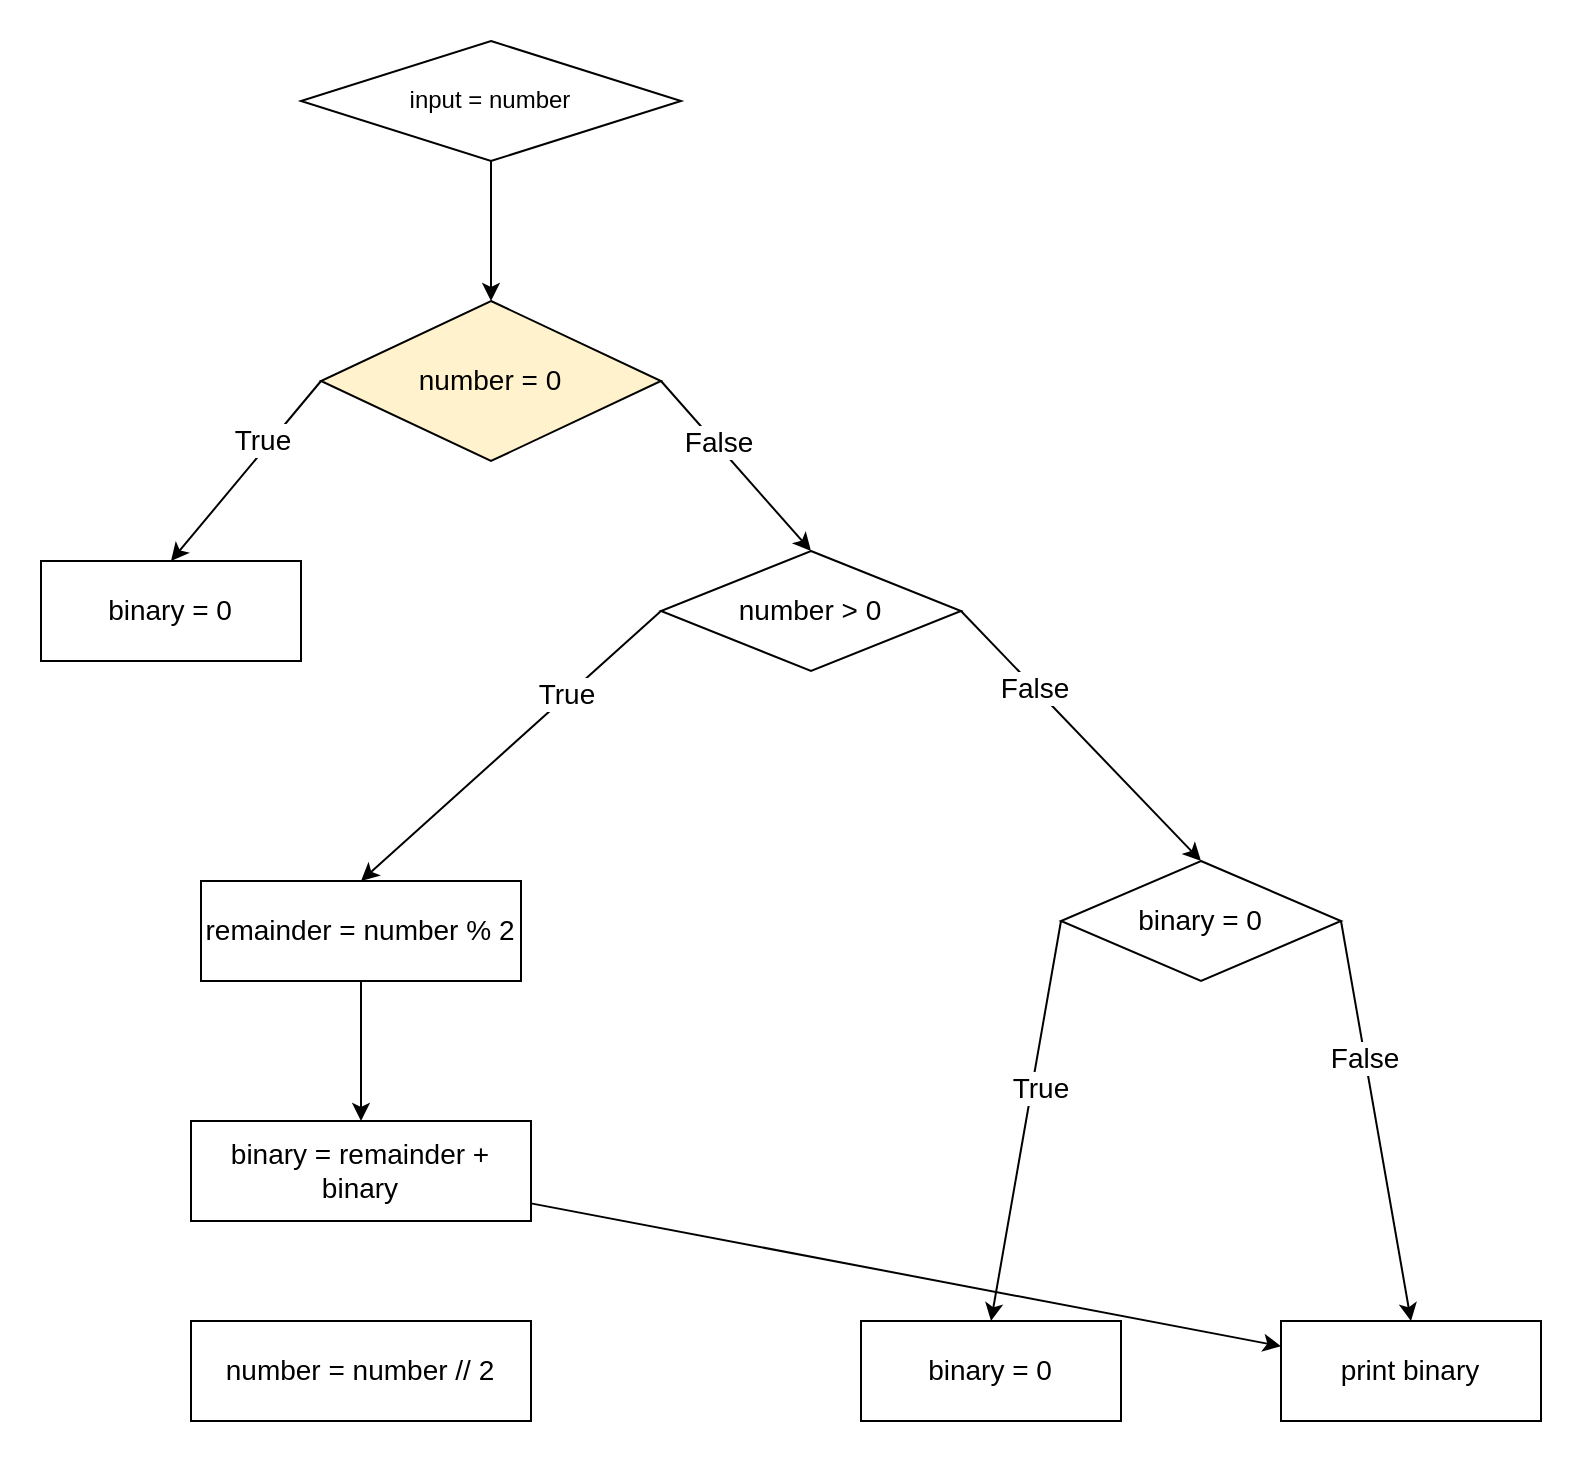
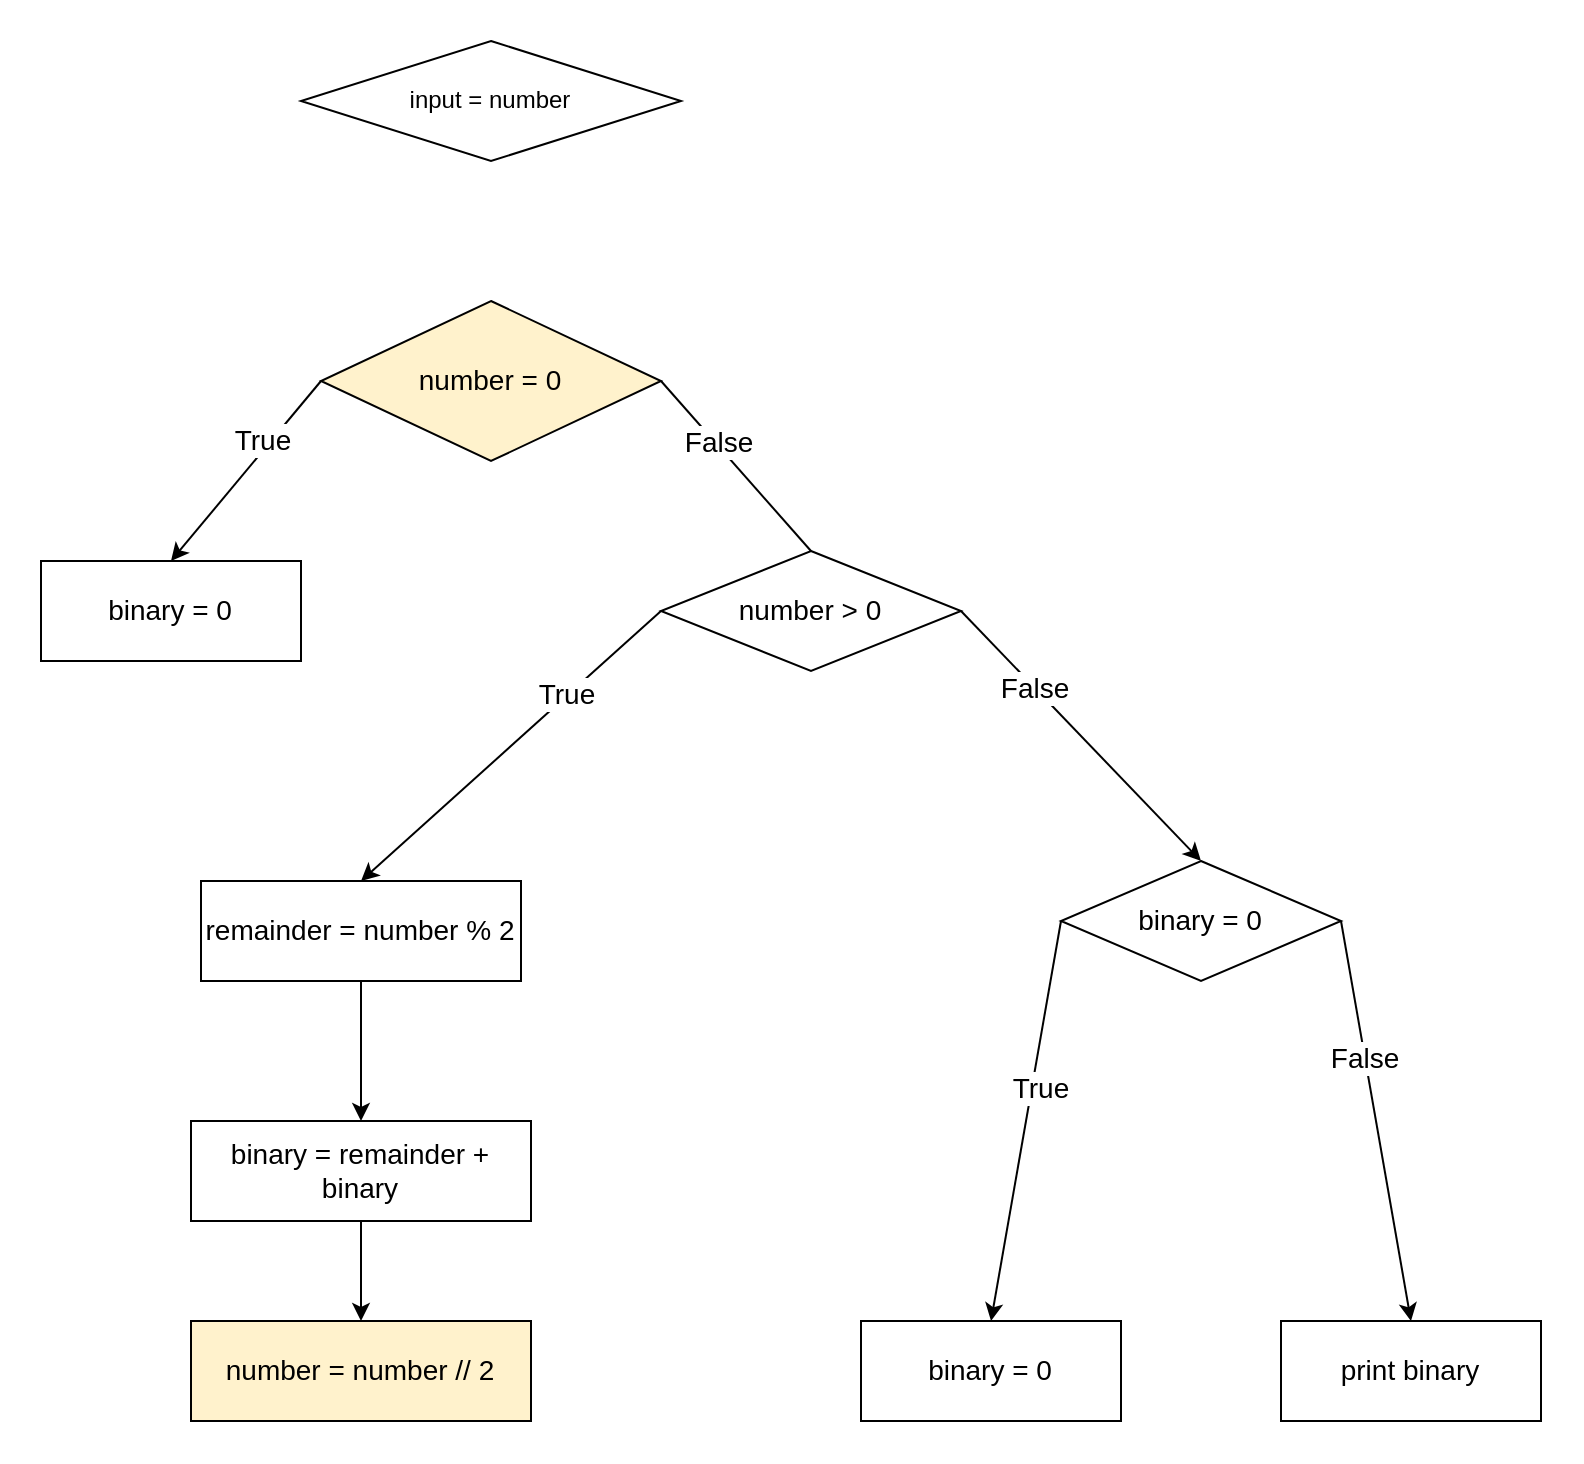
- <mxCell id="2" style="edgeStyle=none;html=1;fontSize=14;" edge="1" parent="1" source="3" target="8"><mxGeometry relative="1" as="geometry" /></mxCell>
- <mxCell id="6" style="edgeStyle=none;html=1;entryX=0.5;entryY=0;entryDx=0;entryDy=0;fontSize=14;exitX=1;exitY=0.5;exitDx=0;exitDy=0;" edge="1" parent="1" source="8" target="13"><mxGeometry relative="1" as="geometry" /></mxCell>
+ <mxCell id="6" style="edgeStyle=none;html=1;entryX=0.5;entryY=0;entryDx=0;entryDy=0;fontSize=14;exitX=1;exitY=0.5;exitDx=0;exitDy=0;endArrow=none;" edge="1" parent="1" source="8" target="13"><mxGeometry relative="1" as="geometry" /></mxCell>
- <mxCell id="24" value="" style="edgeStyle=none;html=1;fontSize=14;" edge="1" parent="1" source="25" target="23"><mxGeometry relative="1" as="geometry" /></mxCell>
+ <mxCell id="24" value="" style="edgeStyle=none;html=1;fontSize=14;" edge="1" parent="1" source="25" target="26"><mxGeometry relative="1" as="geometry" /></mxCell>
- <mxCell id="26" value="number = number // 2" style="rounded=0;whiteSpace=wrap;html=1;fontSize=14;" vertex="1" parent="1"><mxGeometry x="95" y="660" width="170" height="50" as="geometry" /></mxCell>
+ <mxCell id="26" value="number = number // 2" style="rounded=0;whiteSpace=wrap;html=1;fontSize=14;fillColor=#fff2cc;" vertex="1" parent="1"><mxGeometry x="95" y="660" width="170" height="50" as="geometry" /></mxCell>
